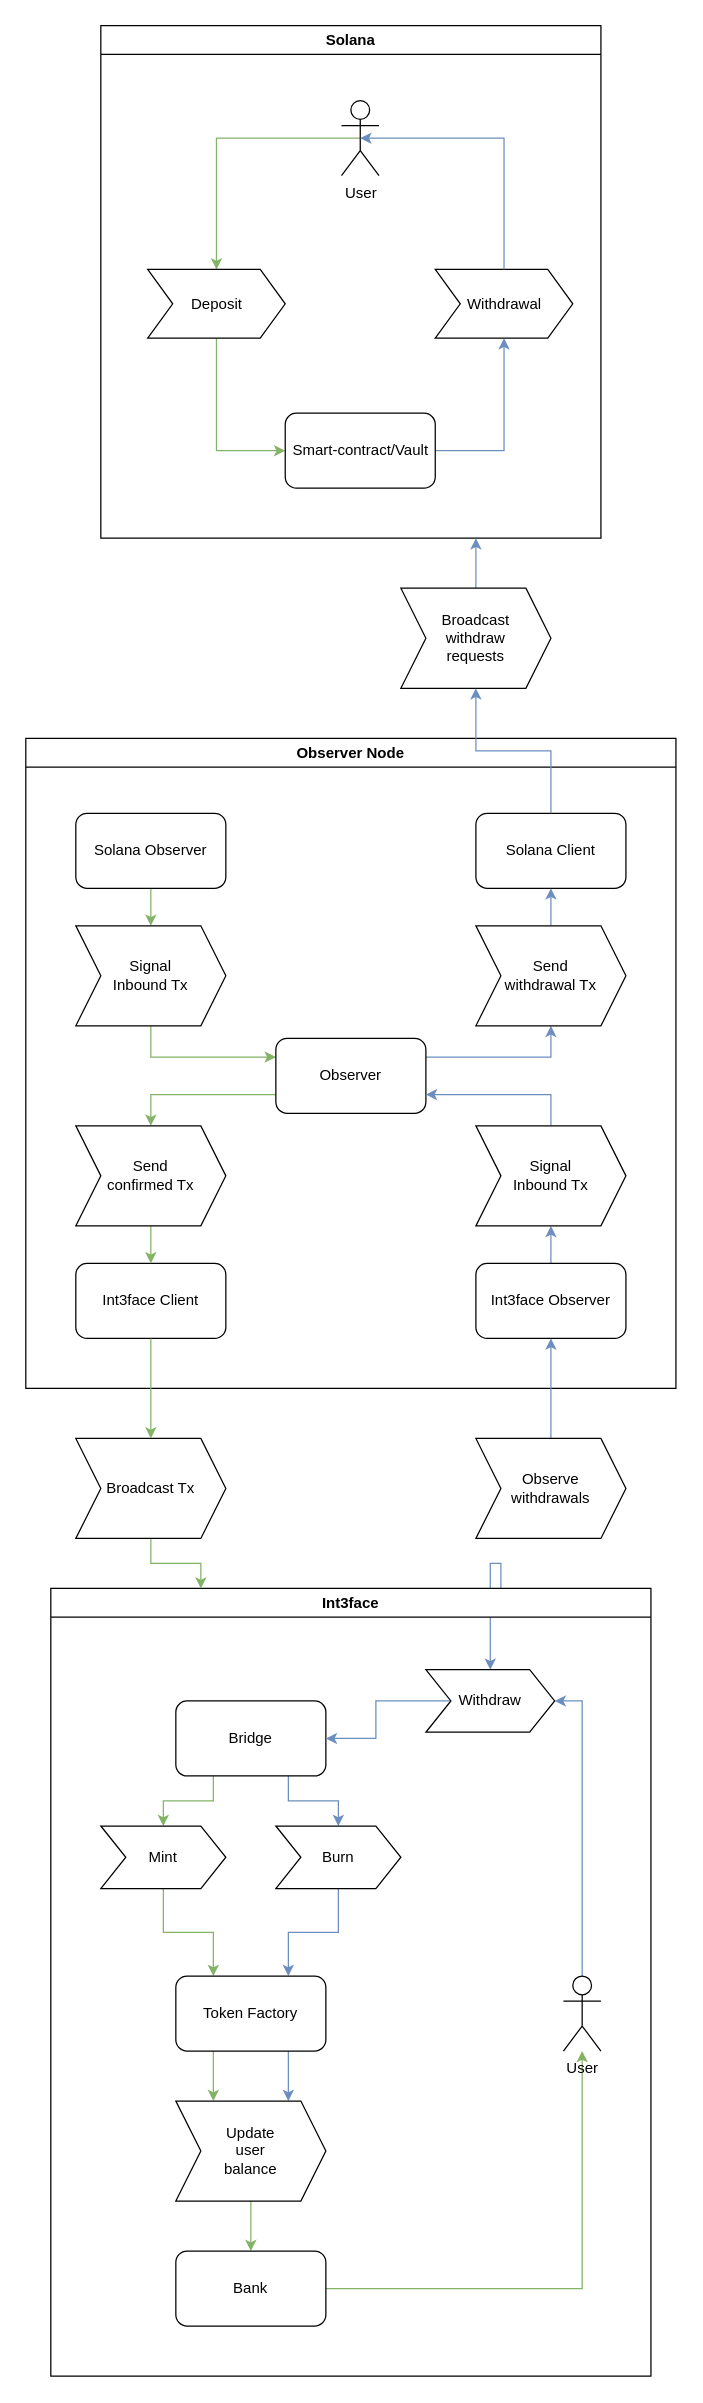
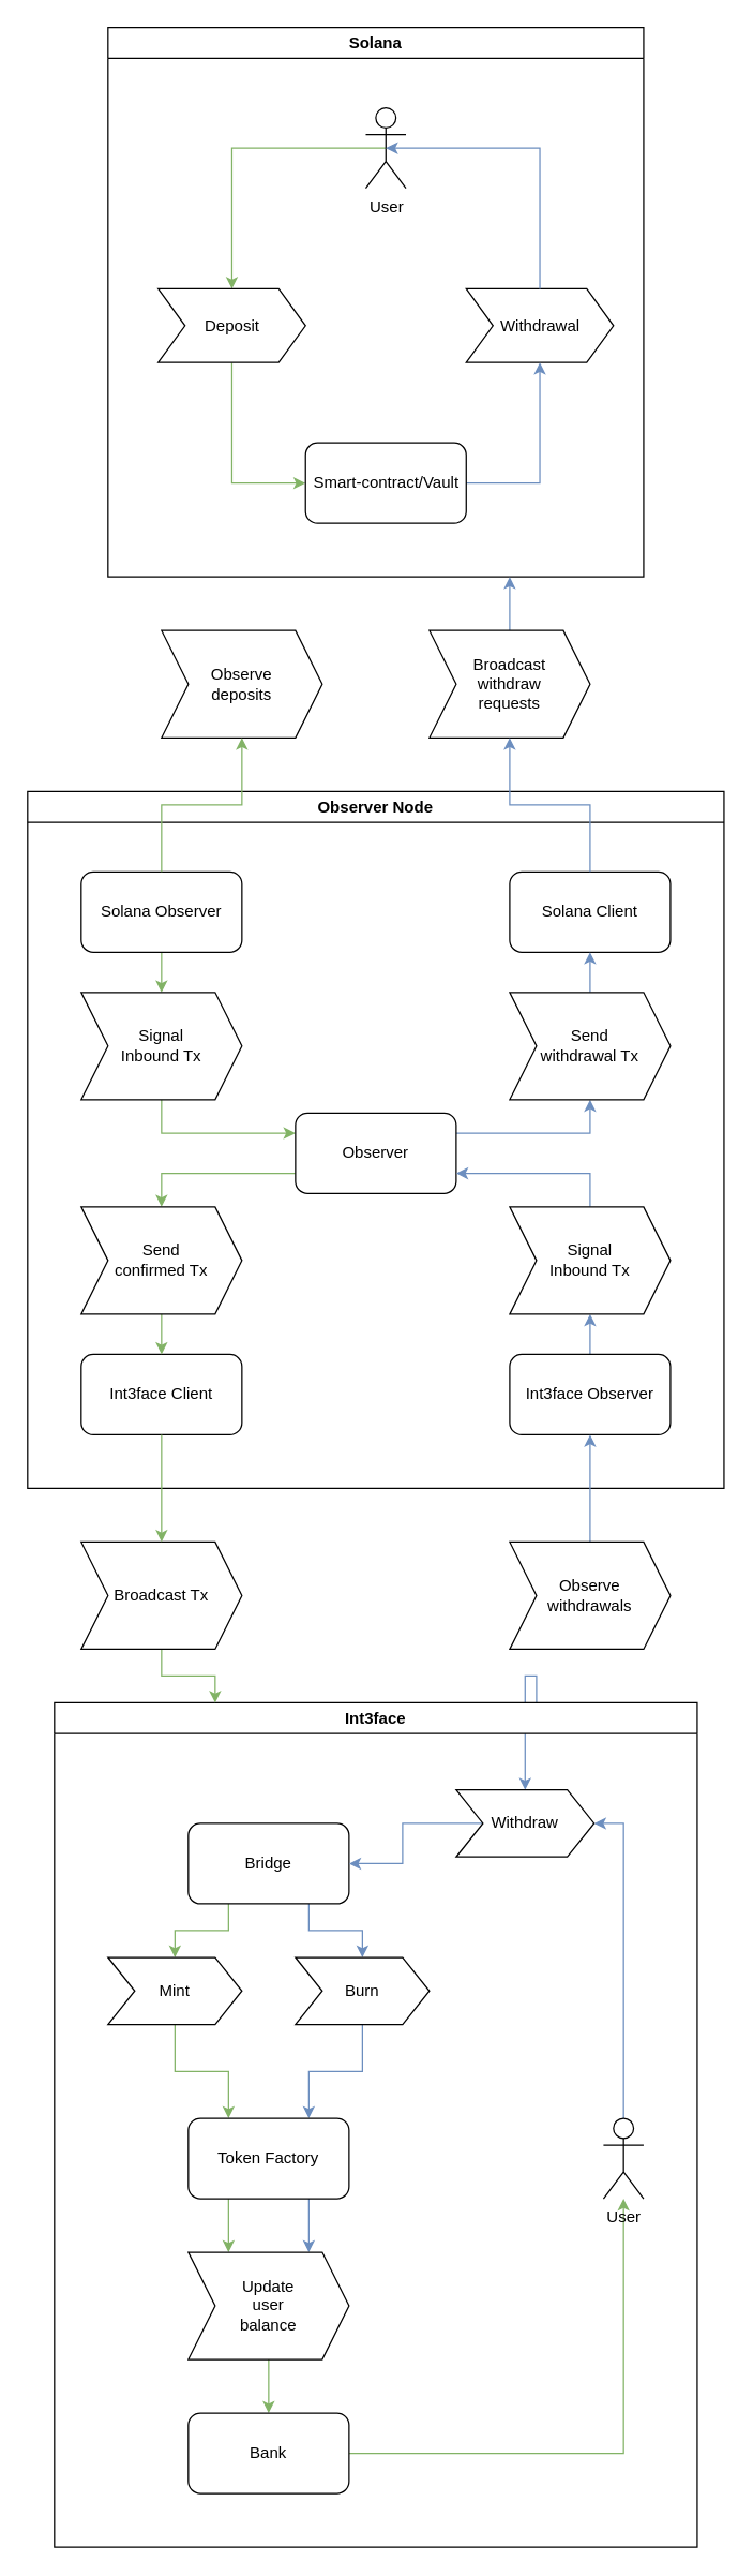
+ <mxCell id="54" value="Observe&lt;div&gt;deposits&lt;/div&gt;" style="shape=step;perimeter=stepPerimeter;whiteSpace=wrap;html=1;fixedSize=1;" vertex="1" parent="1"><mxGeometry x="120" y="470" width="120" height="80" as="geometry" /></mxCell>
+ <mxCell id="57" style="edgeStyle=orthogonalEdgeStyle;rounded=0;orthogonalLoop=1;jettySize=auto;html=1;exitX=0.5;exitY=0;exitDx=0;exitDy=0;entryX=0.5;entryY=1;entryDx=0;entryDy=0;fillColor=#d5e8d4;strokeColor=#82b366;" edge="1" parent="1" source="33" target="54"><mxGeometry relative="1" as="geometry" /></mxCell>
